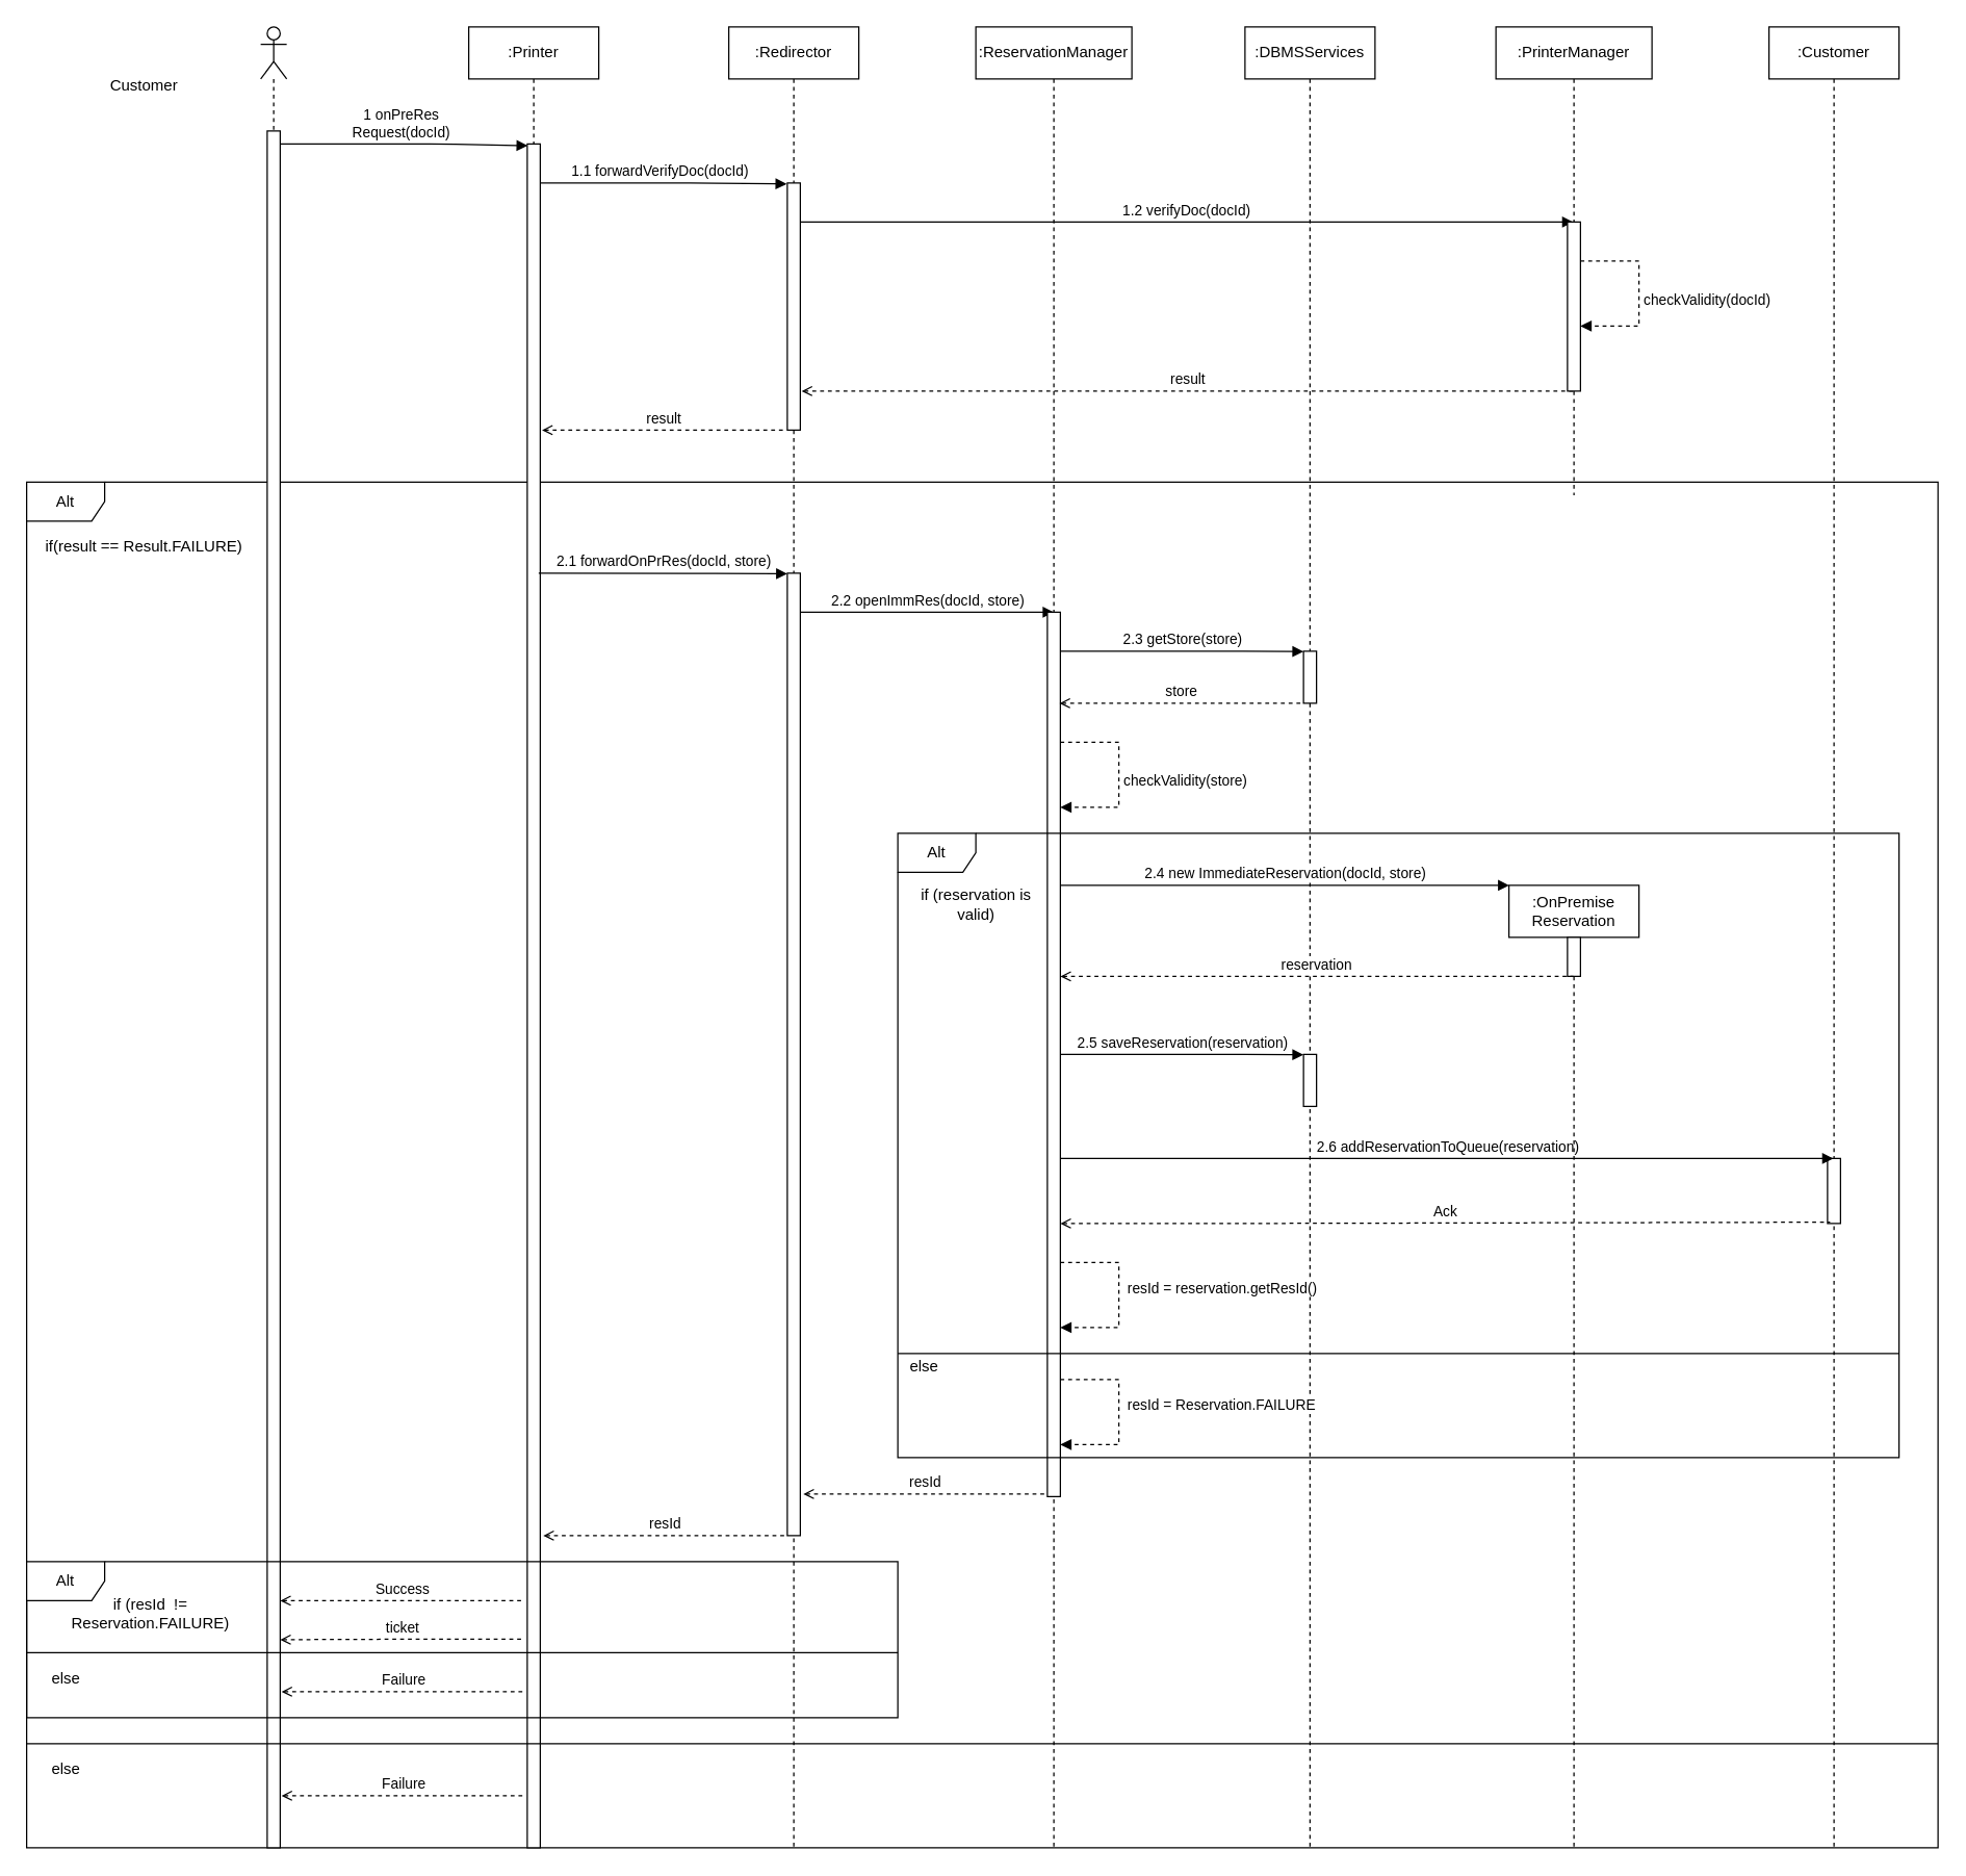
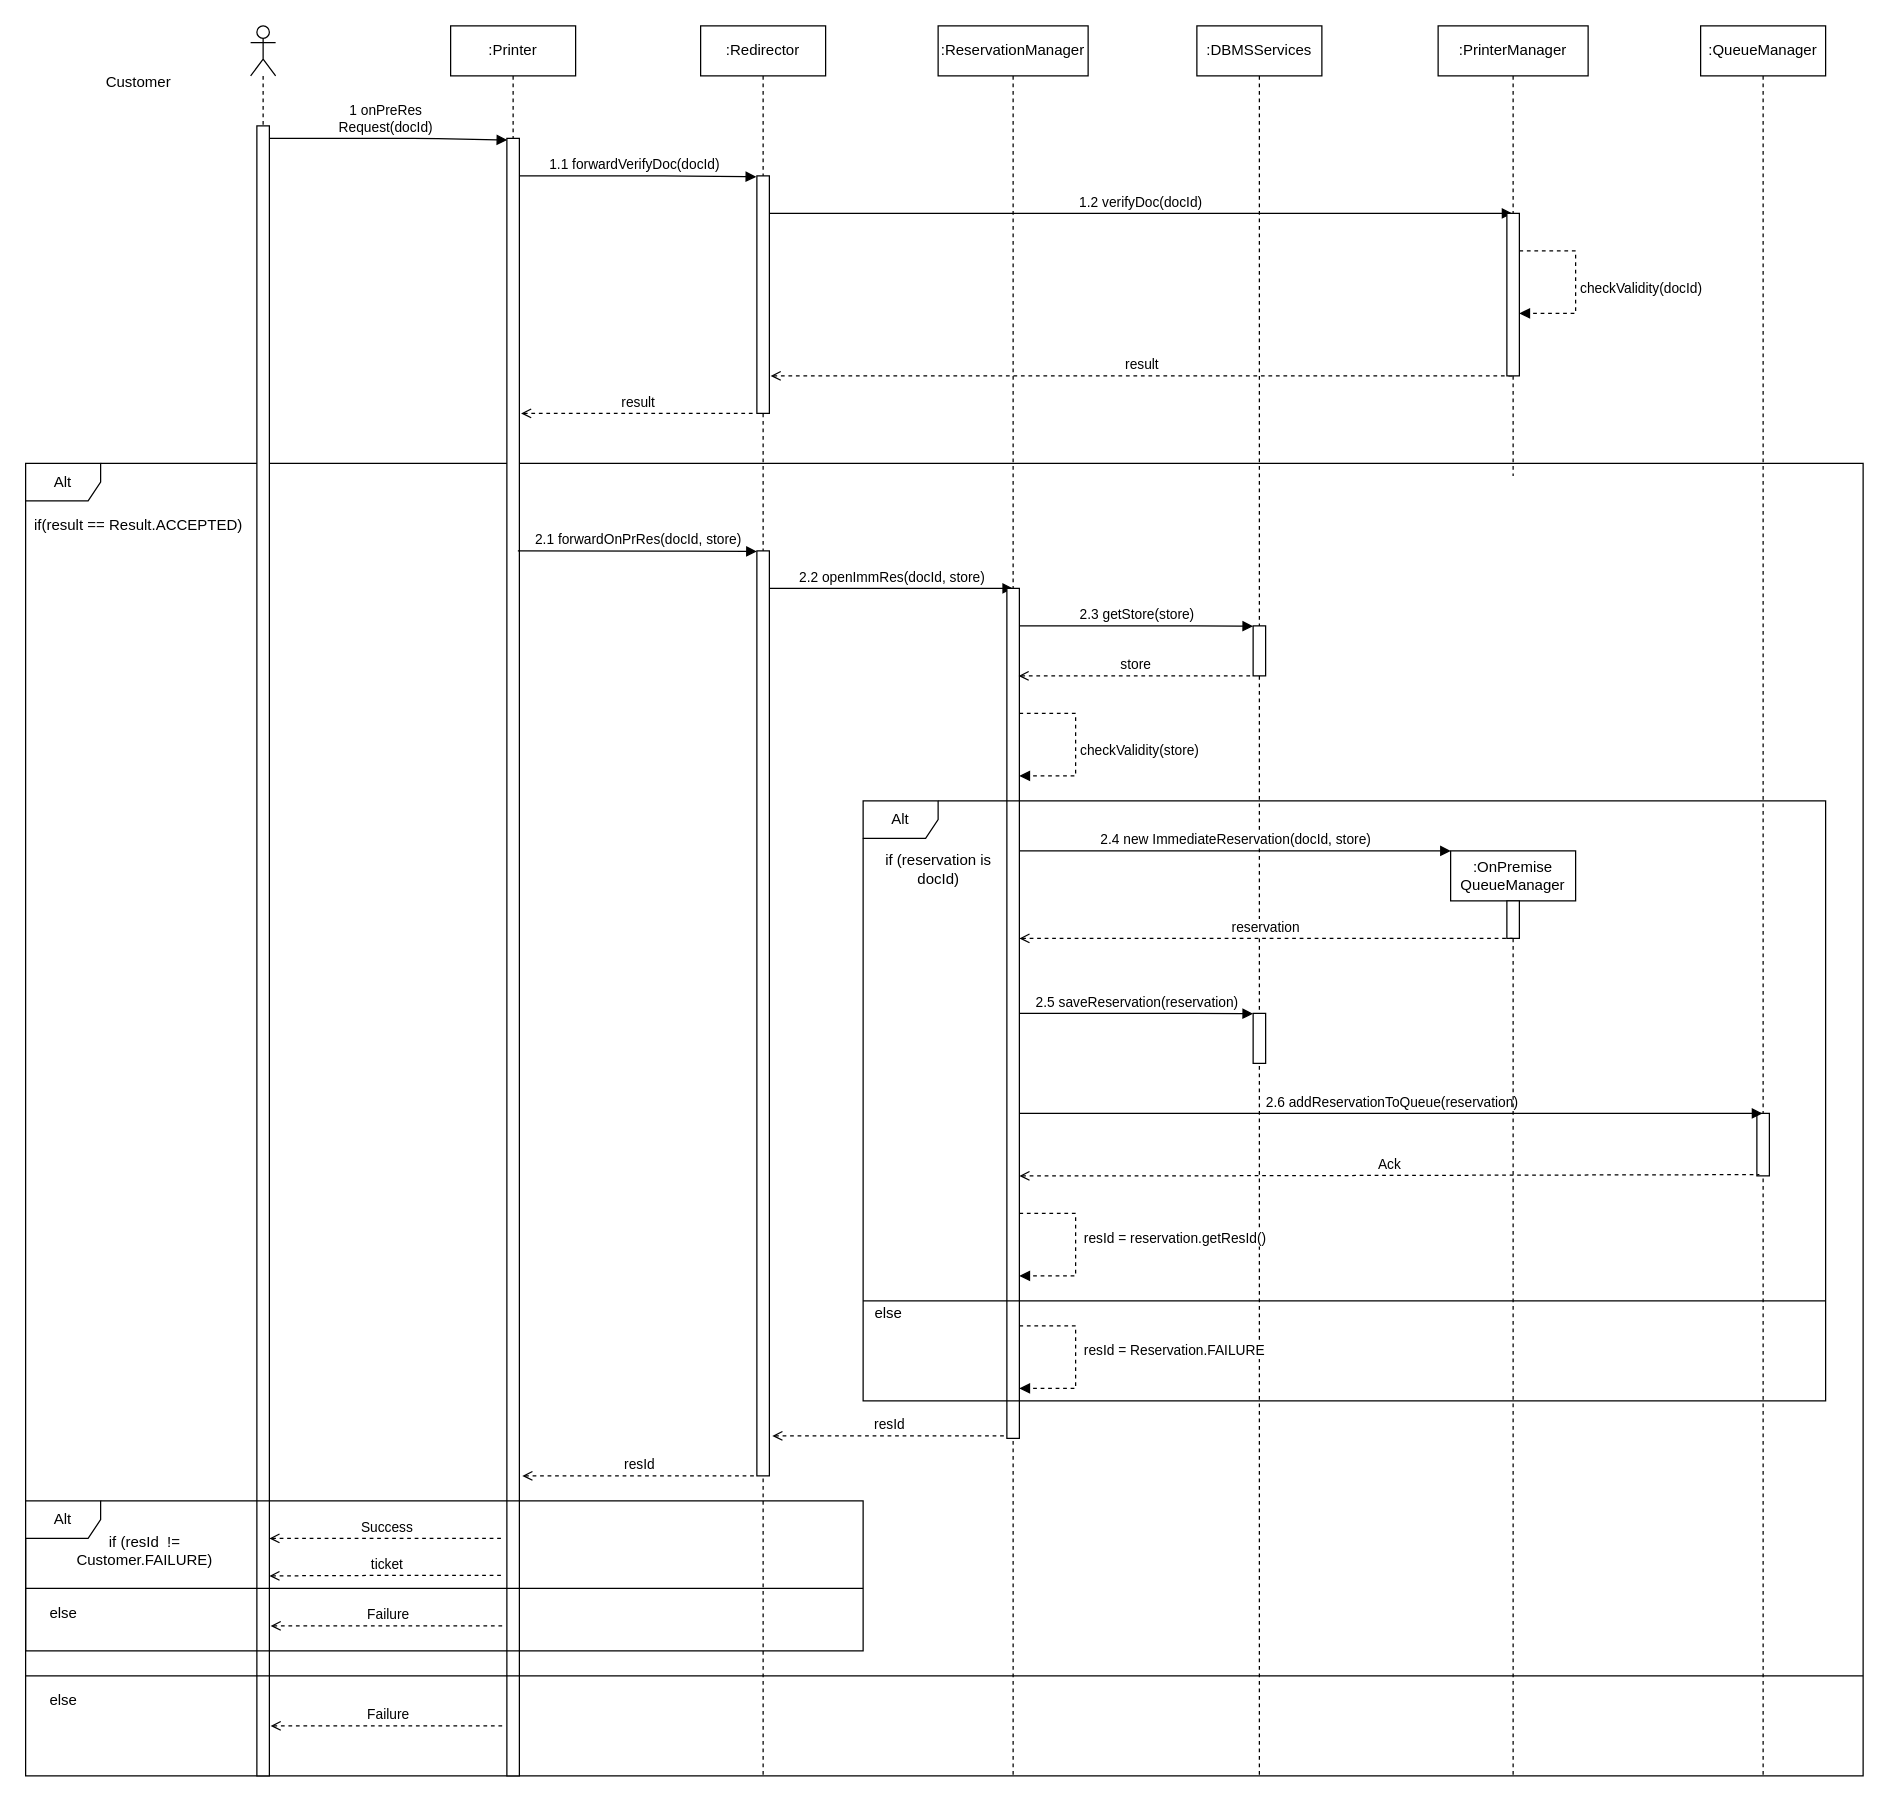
- <mxCell id="30" value=":Customer" style="shape=umlLifeline;perimeter=lifelinePerimeter;whiteSpace=wrap;html=1;container=1;collapsible=0;recursiveResize=0;outlineConnect=0;" parent="1" vertex="1"><mxGeometry x="1360" y="20" width="100" height="1400" as="geometry" /></mxCell>
+ <mxCell id="30" value=":QueueManager" style="shape=umlLifeline;perimeter=lifelinePerimeter;whiteSpace=wrap;html=1;container=1;collapsible=0;recursiveResize=0;outlineConnect=0;" parent="1" vertex="1"><mxGeometry x="1360" y="20" width="100" height="1400" as="geometry" /></mxCell>
- <mxCell id="55" value="if(result == Result.FAILURE)" style="text;html=1;align=center;verticalAlign=middle;resizable=0;points=[];autosize=1;" parent="1" vertex="1"><mxGeometry x="20" y="410" width="180" height="20" as="geometry" /></mxCell>
+ <mxCell id="55" value="if(result == Result.ACCEPTED)" style="text;html=1;align=center;verticalAlign=middle;resizable=0;points=[];autosize=1;" parent="1" vertex="1"><mxGeometry x="20" y="410" width="180" height="20" as="geometry" /></mxCell>
- <mxCell id="26" value="if (reservation is&lt;br&gt;valid)" style="text;html=1;align=center;verticalAlign=middle;resizable=0;points=[];autosize=1;" parent="1" vertex="1"><mxGeometry x="700" y="680" width="100" height="30" as="geometry" /></mxCell>
+ <mxCell id="26" value="if (reservation is&lt;br&gt;docId)" style="text;html=1;align=center;verticalAlign=middle;resizable=0;points=[];autosize=1;" parent="1" vertex="1"><mxGeometry x="700" y="680" width="100" height="30" as="geometry" /></mxCell>
- <mxCell id="33" value="&lt;div&gt;:OnPremise&lt;/div&gt;&lt;div&gt;Reservation&lt;/div&gt;" style="shape=umlLifeline;perimeter=lifelinePerimeter;whiteSpace=wrap;html=1;container=1;collapsible=0;recursiveResize=0;outlineConnect=0;" parent="1" vertex="1"><mxGeometry x="1160" y="680" width="100" height="740" as="geometry" /></mxCell>
+ <mxCell id="33" value="&lt;div&gt;:OnPremise&lt;/div&gt;&lt;div&gt;QueueManager&lt;/div&gt;" style="shape=umlLifeline;perimeter=lifelinePerimeter;whiteSpace=wrap;html=1;container=1;collapsible=0;recursiveResize=0;outlineConnect=0;" parent="1" vertex="1"><mxGeometry x="1160" y="680" width="100" height="740" as="geometry" /></mxCell>
- <mxCell id="45" value="if (resId&amp;nbsp; !=&lt;br&gt;Reservation.FAILURE)" style="text;html=1;align=center;verticalAlign=middle;resizable=0;points=[];autosize=1;" parent="1" vertex="1"><mxGeometry x="45" y="1225" width="140" height="30" as="geometry" /></mxCell>
+ <mxCell id="45" value="if (resId&amp;nbsp; !=&lt;br&gt;Customer.FAILURE)" style="text;html=1;align=center;verticalAlign=middle;resizable=0;points=[];autosize=1;" parent="1" vertex="1"><mxGeometry x="45" y="1225" width="140" height="30" as="geometry" /></mxCell>
